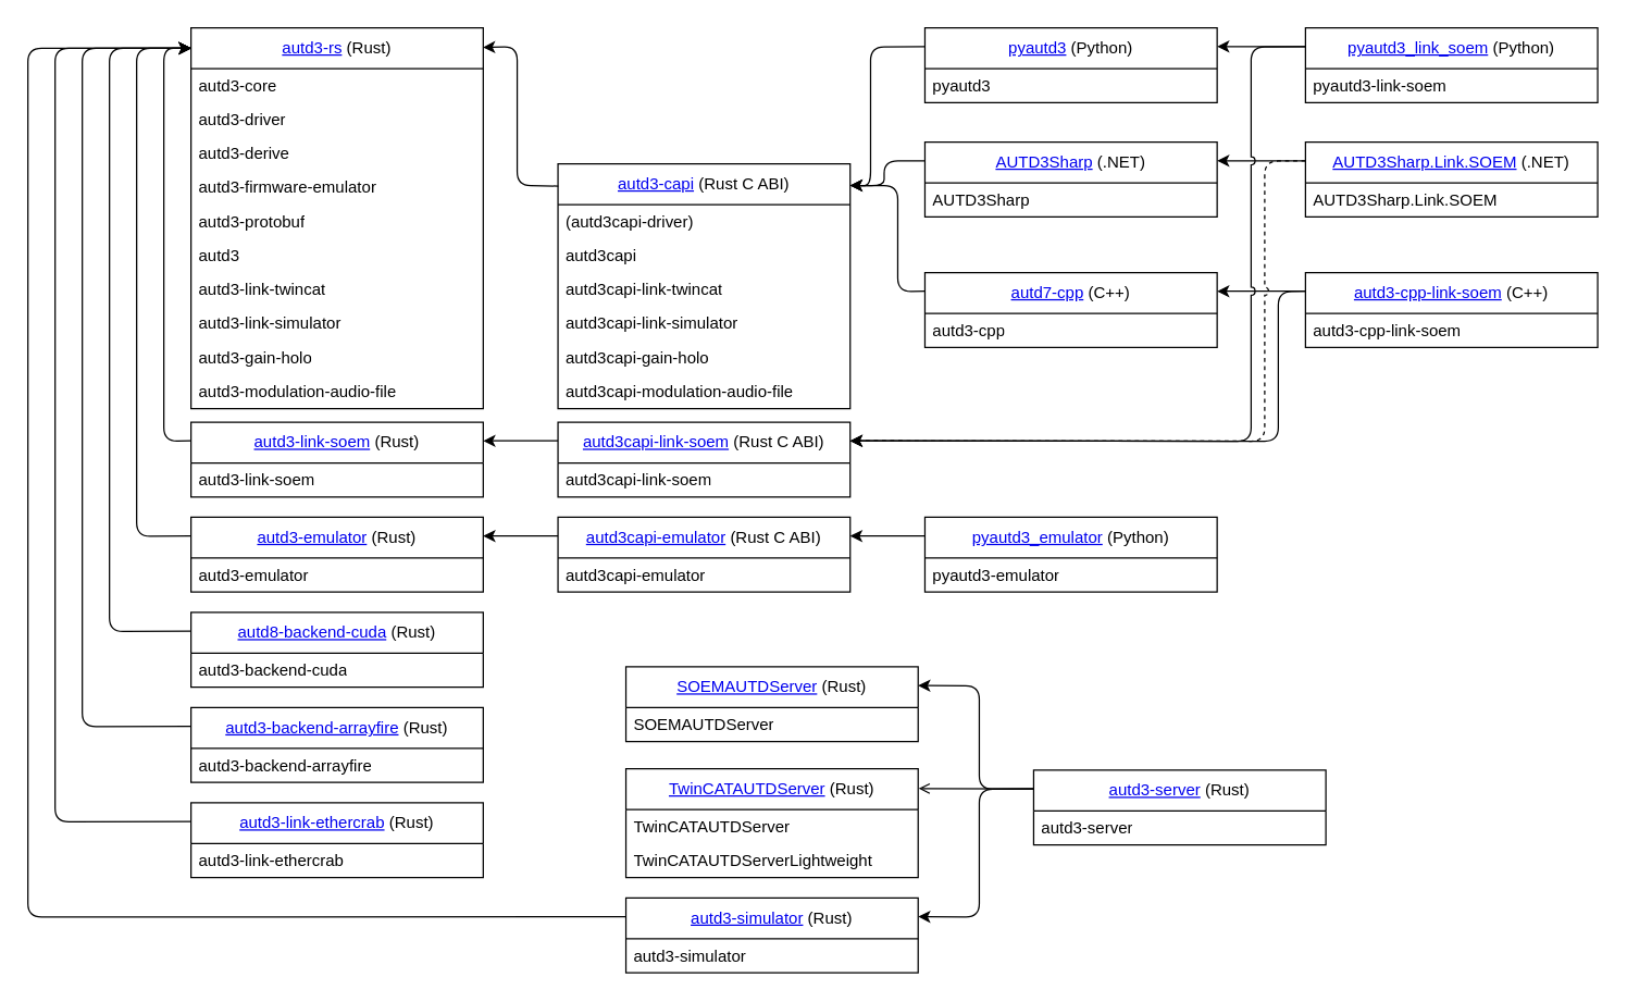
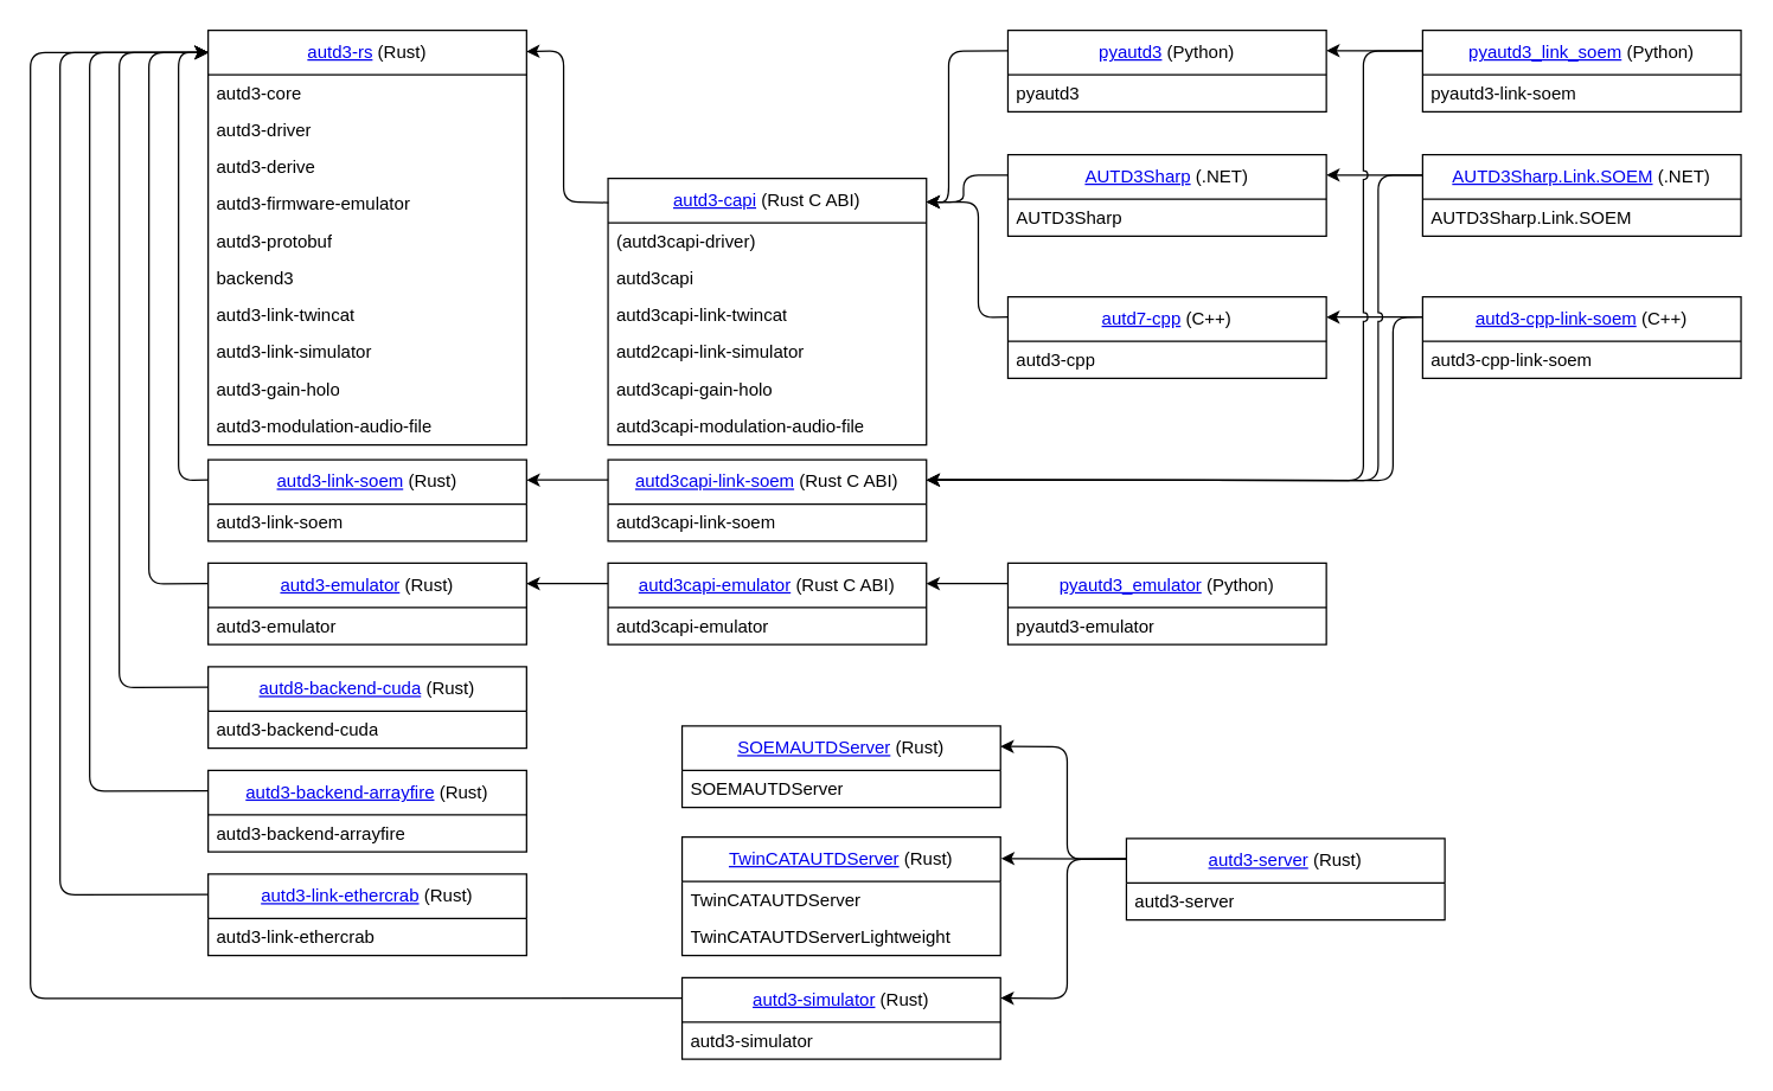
- <mxCell id="32" value="&lt;span style=&quot;color: rgb(0, 0, 0);&quot;&gt;autd3&lt;/span&gt;" style="text;strokeColor=none;fillColor=none;align=left;verticalAlign=middle;spacingLeft=4;spacingRight=4;overflow=hidden;points=[[0,0.5],[1,0.5]];portConstraint=eastwest;rotatable=0;whiteSpace=wrap;html=1;" parent="26" vertex="1"><mxGeometry y="155" width="215" height="25" as="geometry" /></mxCell>
+ <mxCell id="32" value="&lt;span style=&quot;color: rgb(0, 0, 0);&quot;&gt;backend3&lt;/span&gt;" style="text;strokeColor=none;fillColor=none;align=left;verticalAlign=middle;spacingLeft=4;spacingRight=4;overflow=hidden;points=[[0,0.5],[1,0.5]];portConstraint=eastwest;rotatable=0;whiteSpace=wrap;html=1;" parent="26" vertex="1"><mxGeometry y="155" width="215" height="25" as="geometry" /></mxCell>
- <mxCell id="59" style="edgeStyle=none;html=1;exitX=0;exitY=0.25;exitDx=0;exitDy=0;entryX=1;entryY=0.25;entryDx=0;entryDy=0;jumpStyle=arc;dashed=1;" parent="1" source="60" target="21" edge="1"><mxGeometry relative="1" as="geometry"><Array as="points"><mxPoint x="930" y="118" /><mxPoint x="930" y="324" /></Array></mxGeometry></mxCell>
+ <mxCell id="59" style="edgeStyle=none;html=1;exitX=0;exitY=0.25;exitDx=0;exitDy=0;entryX=1;entryY=0.25;entryDx=0;entryDy=0;jumpStyle=arc;" parent="1" source="60" target="21" edge="1"><mxGeometry relative="1" as="geometry"><Array as="points"><mxPoint x="930" y="118" /><mxPoint x="930" y="324" /></Array></mxGeometry></mxCell>
- <mxCell id="18" value="autd3capi-link-simulator" style="text;strokeColor=none;fillColor=none;align=left;verticalAlign=middle;spacingLeft=4;spacingRight=4;overflow=hidden;points=[[0,0.5],[1,0.5]];portConstraint=eastwest;rotatable=0;whiteSpace=wrap;html=1;" parent="14" vertex="1"><mxGeometry y="105" width="215" height="25" as="geometry" /></mxCell>
+ <mxCell id="18" value="autd2capi-link-simulator" style="text;strokeColor=none;fillColor=none;align=left;verticalAlign=middle;spacingLeft=4;spacingRight=4;overflow=hidden;points=[[0,0.5],[1,0.5]];portConstraint=eastwest;rotatable=0;whiteSpace=wrap;html=1;" parent="14" vertex="1"><mxGeometry y="105" width="215" height="25" as="geometry" /></mxCell>
- <mxCell id="82" style="edgeStyle=none;html=1;exitX=0;exitY=0.25;exitDx=0;exitDy=0;entryX=1.002;entryY=0.181;entryDx=0;entryDy=0;entryPerimeter=0;endArrow=open;" edge="1" parent="1" source="80" target="72"><mxGeometry relative="1" as="geometry" /></mxCell>
+ <mxCell id="82" style="edgeStyle=none;html=1;exitX=0;exitY=0.25;exitDx=0;exitDy=0;entryX=1.002;entryY=0.181;entryDx=0;entryDy=0;entryPerimeter=0;" edge="1" parent="1" source="80" target="72"><mxGeometry relative="1" as="geometry" /></mxCell>
